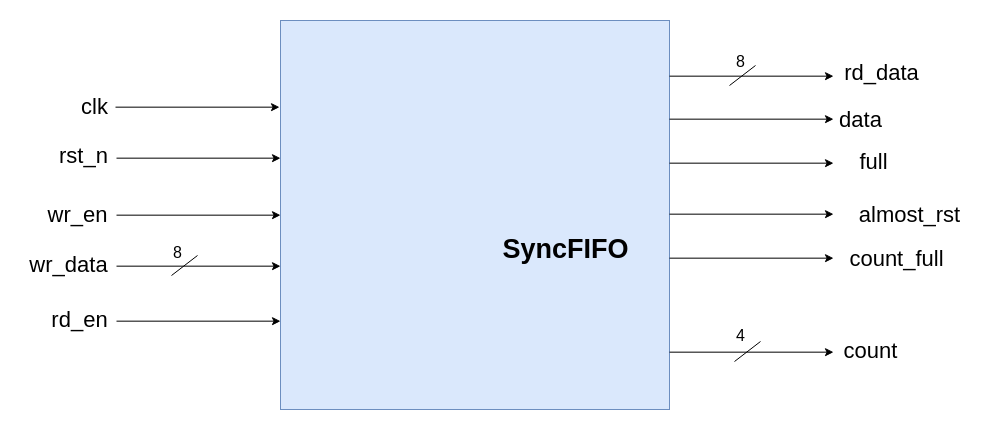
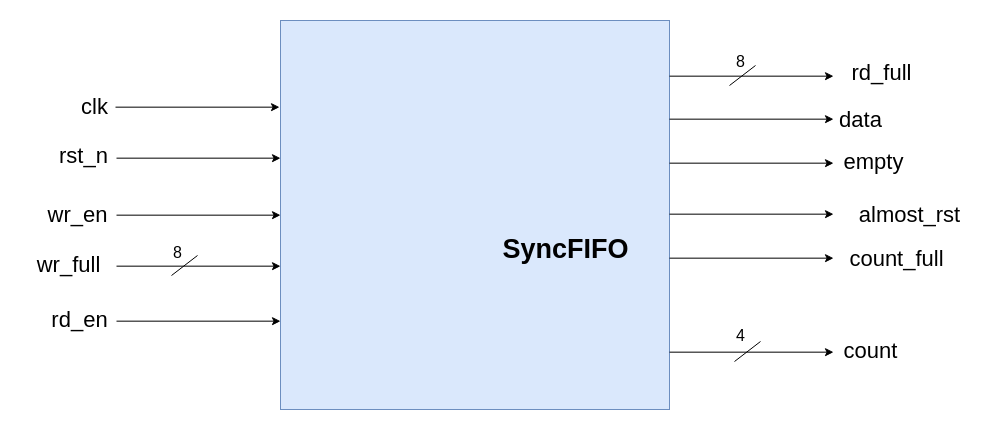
- <mxCell id="26" value="&lt;font style=&quot;font-size: 22px;&quot;&gt;rd_data&lt;/font&gt;" style="text;html=1;align=center;verticalAlign=middle;resizable=0;points=[];autosize=1;strokeColor=none;fillColor=none;" vertex="1" parent="1"><mxGeometry x="834" y="54" width="93" height="38" as="geometry" /></mxCell>
+ <mxCell id="26" value="&lt;font style=&quot;font-size: 22px;&quot;&gt;rd_full&lt;/font&gt;" style="text;html=1;align=center;verticalAlign=middle;resizable=0;points=[];autosize=1;strokeColor=none;fillColor=none;" vertex="1" parent="1"><mxGeometry x="834" y="54" width="93" height="38" as="geometry" /></mxCell>
- <mxCell id="28" value="&lt;font style=&quot;font-size: 22px;&quot;&gt;full&lt;/font&gt;" style="text;html=1;align=center;verticalAlign=middle;resizable=0;points=[];autosize=1;strokeColor=none;fillColor=none;" vertex="1" parent="1"><mxGeometry x="834" y="143" width="78" height="38" as="geometry" /></mxCell>
+ <mxCell id="28" value="&lt;font style=&quot;font-size: 22px;&quot;&gt;empty&lt;/font&gt;" style="text;html=1;align=center;verticalAlign=middle;resizable=0;points=[];autosize=1;strokeColor=none;fillColor=none;" vertex="1" parent="1"><mxGeometry x="834" y="143" width="78" height="38" as="geometry" /></mxCell>
- <mxCell id="18" value="&lt;font style=&quot;font-size: 22px;&quot;&gt;wr_data&lt;/font&gt;" style="text;html=1;align=center;verticalAlign=middle;resizable=0;points=[];autosize=1;strokeColor=none;fillColor=none;" vertex="1" parent="1"><mxGeometry x="20" y="246" width="96" height="38" as="geometry" /></mxCell>
+ <mxCell id="18" value="&lt;font style=&quot;font-size: 22px;&quot;&gt;wr_full&lt;/font&gt;" style="text;html=1;align=center;verticalAlign=middle;resizable=0;points=[];autosize=1;strokeColor=none;fillColor=none;" vertex="1" parent="1"><mxGeometry x="20" y="246" width="96" height="38" as="geometry" /></mxCell>
